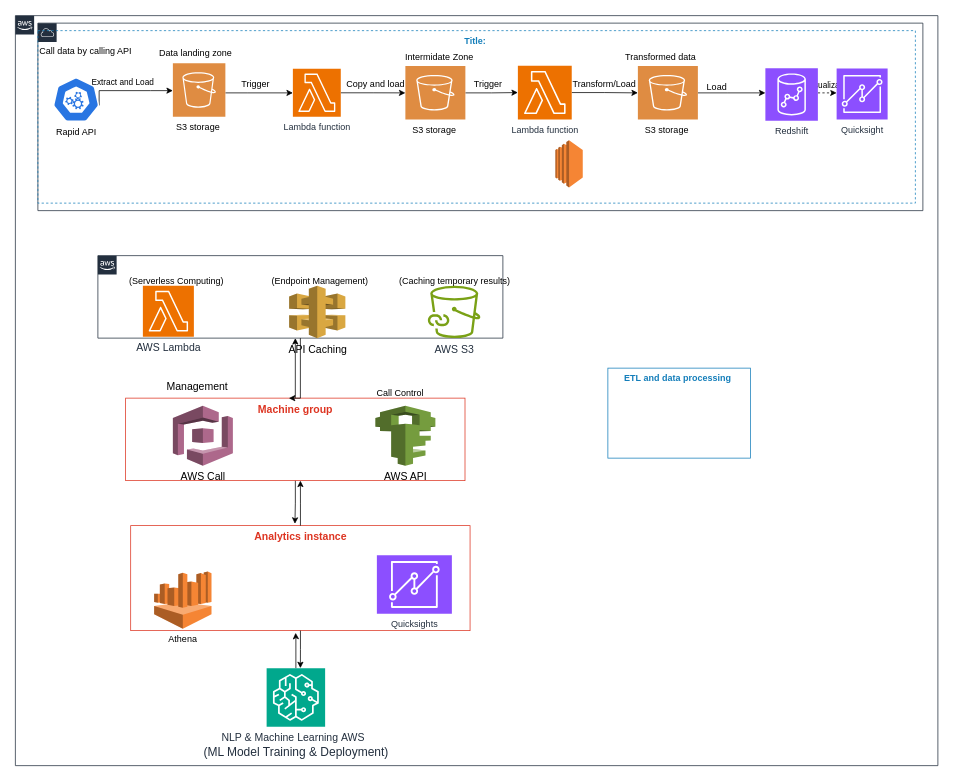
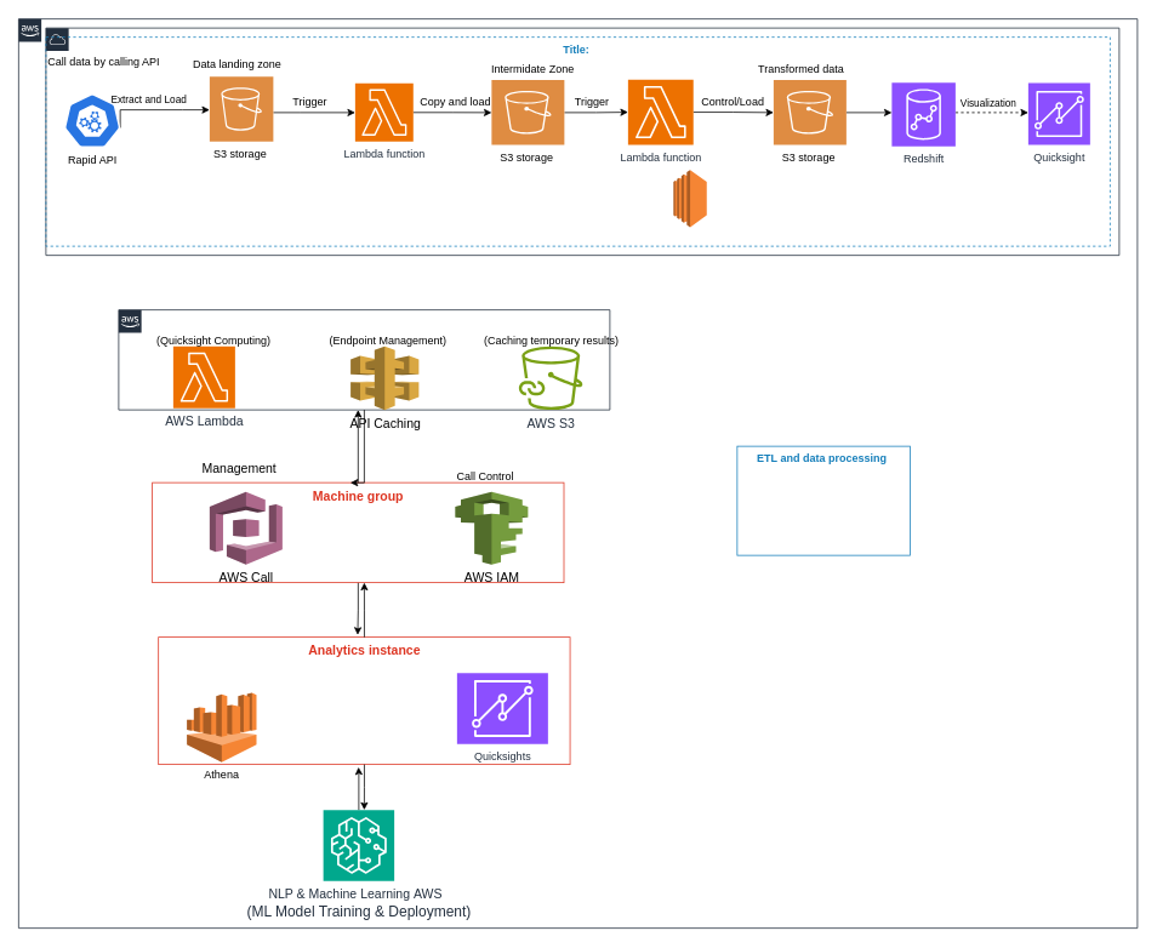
- <mxCell id="50" value="Transform/Load" style="text;html=1;align=center;verticalAlign=middle;resizable=0;points=[];autosize=1;strokeColor=none;fillColor=none;" vertex="1" parent="26"><mxGeometry x="700" y="67" width="110" height="30" as="geometry" /></mxCell>
+ <mxCell id="50" value="Control/Load" style="text;html=1;align=center;verticalAlign=middle;resizable=0;points=[];autosize=1;strokeColor=none;fillColor=none;" vertex="1" parent="26"><mxGeometry x="700" y="67" width="110" height="30" as="geometry" /></mxCell>
- <mxCell id="51" value="Load" style="text;html=1;align=center;verticalAlign=middle;resizable=0;points=[];autosize=1;strokeColor=none;fillColor=none;" vertex="1" parent="26"><mxGeometry x="880" y="70.13" width="50" height="30" as="geometry" /></mxCell>
- <mxCell id="46" value="Redshift" style="sketch=0;points=[[0,0,0],[0.25,0,0],[0.5,0,0],[0.75,0,0],[1,0,0],[0,1,0],[0.25,1,0],[0.5,1,0],[0.75,1,0],[1,1,0],[0,0.25,0],[0,0.5,0],[0,0.75,0],[1,0.25,0],[1,0.5,0],[1,0.75,0]];outlineConnect=0;fontColor=#232F3E;fillColor=#8C4FFF;strokeColor=#ffffff;dashed=0;verticalLabelPosition=bottom;verticalAlign=top;align=center;html=1;fontSize=12;fontStyle=0;aspect=fixed;shape=mxgraph.aws4.resourceIcon;resIcon=mxgraph.aws4.redshift;" vertex="1" parent="26"><mxGeometry x="970" y="60" width="70" height="70" as="geometry" /></mxCell>
+ <mxCell id="46" value="Redshift" style="sketch=0;points=[[0,0,0],[0.25,0,0],[0.5,0,0],[0.75,0,0],[1,0,0],[0,1,0],[0.25,1,0],[0.5,1,0],[0.75,1,0],[1,1,0],[0,0.25,0],[0,0.5,0],[0,0.75,0],[1,0.25,0],[1,0.5,0],[1,0.75,0]];outlineConnect=0;fontColor=#232F3E;fillColor=#8C4FFF;strokeColor=#ffffff;dashed=0;verticalLabelPosition=bottom;verticalAlign=top;align=center;html=1;fontSize=12;fontStyle=0;aspect=fixed;shape=mxgraph.aws4.resourceIcon;resIcon=mxgraph.aws4.redshift;" vertex="1" parent="26"><mxGeometry x="930" y="60" width="70" height="70" as="geometry" /></mxCell>
- <mxCell id="47" value="Quicksight" style="sketch=0;points=[[0,0,0],[0.25,0,0],[0.5,0,0],[0.75,0,0],[1,0,0],[0,1,0],[0.25,1,0],[0.5,1,0],[0.75,1,0],[1,1,0],[0,0.25,0],[0,0.5,0],[0,0.75,0],[1,0.25,0],[1,0.5,0],[1,0.75,0]];outlineConnect=0;fontColor=#232F3E;fillColor=#8C4FFF;strokeColor=#ffffff;dashed=0;verticalLabelPosition=bottom;verticalAlign=top;align=center;html=1;fontSize=12;fontStyle=0;aspect=fixed;shape=mxgraph.aws4.resourceIcon;resIcon=mxgraph.aws4.quicksight;" vertex="1" parent="26"><mxGeometry x="1065" y="60.5" width="68" height="68" as="geometry" /></mxCell>
+ <mxCell id="47" value="Quicksight" style="sketch=0;points=[[0,0,0],[0.25,0,0],[0.5,0,0],[0.75,0,0],[1,0,0],[0,1,0],[0.25,1,0],[0.5,1,0],[0.75,1,0],[1,1,0],[0,0.25,0],[0,0.5,0],[0,0.75,0],[1,0.25,0],[1,0.5,0],[1,0.75,0]];outlineConnect=0;fontColor=#232F3E;fillColor=#8C4FFF;strokeColor=#ffffff;dashed=0;verticalLabelPosition=bottom;verticalAlign=top;align=center;html=1;fontSize=12;fontStyle=0;aspect=fixed;shape=mxgraph.aws4.resourceIcon;resIcon=mxgraph.aws4.quicksight;" vertex="1" parent="26"><mxGeometry x="1080" y="60.5" width="68" height="68" as="geometry" /></mxCell>
- <mxCell id="11" value="(Serverless Computing)" style="text;whiteSpace=wrap;html=1;" parent="9" vertex="1"><mxGeometry x="40" y="20" width="160" height="40" as="geometry" /></mxCell>
+ <mxCell id="11" value="(Quicksight Computing)" style="text;whiteSpace=wrap;html=1;" parent="9" vertex="1"><mxGeometry x="40" y="20" width="160" height="40" as="geometry" /></mxCell>
- <mxCell id="4" value="&lt;font style=&quot;font-size: 14px;&quot;&gt;AWS API&lt;/font&gt;&lt;div&gt;&lt;br&gt;&lt;/div&gt;" style="outlineConnect=0;dashed=0;verticalLabelPosition=bottom;verticalAlign=top;align=center;html=1;shape=mxgraph.aws3.iam;fillColor=#759C3E;gradientColor=none;" parent="2" vertex="1"><mxGeometry x="480" y="520" width="80" height="80" as="geometry" /></mxCell>
+ <mxCell id="4" value="&lt;font style=&quot;font-size: 14px;&quot;&gt;AWS IAM&lt;/font&gt;&lt;div&gt;&lt;br&gt;&lt;/div&gt;" style="outlineConnect=0;dashed=0;verticalLabelPosition=bottom;verticalAlign=top;align=center;html=1;shape=mxgraph.aws3.iam;fillColor=#759C3E;gradientColor=none;" parent="2" vertex="1"><mxGeometry x="480" y="520" width="80" height="80" as="geometry" /></mxCell>
